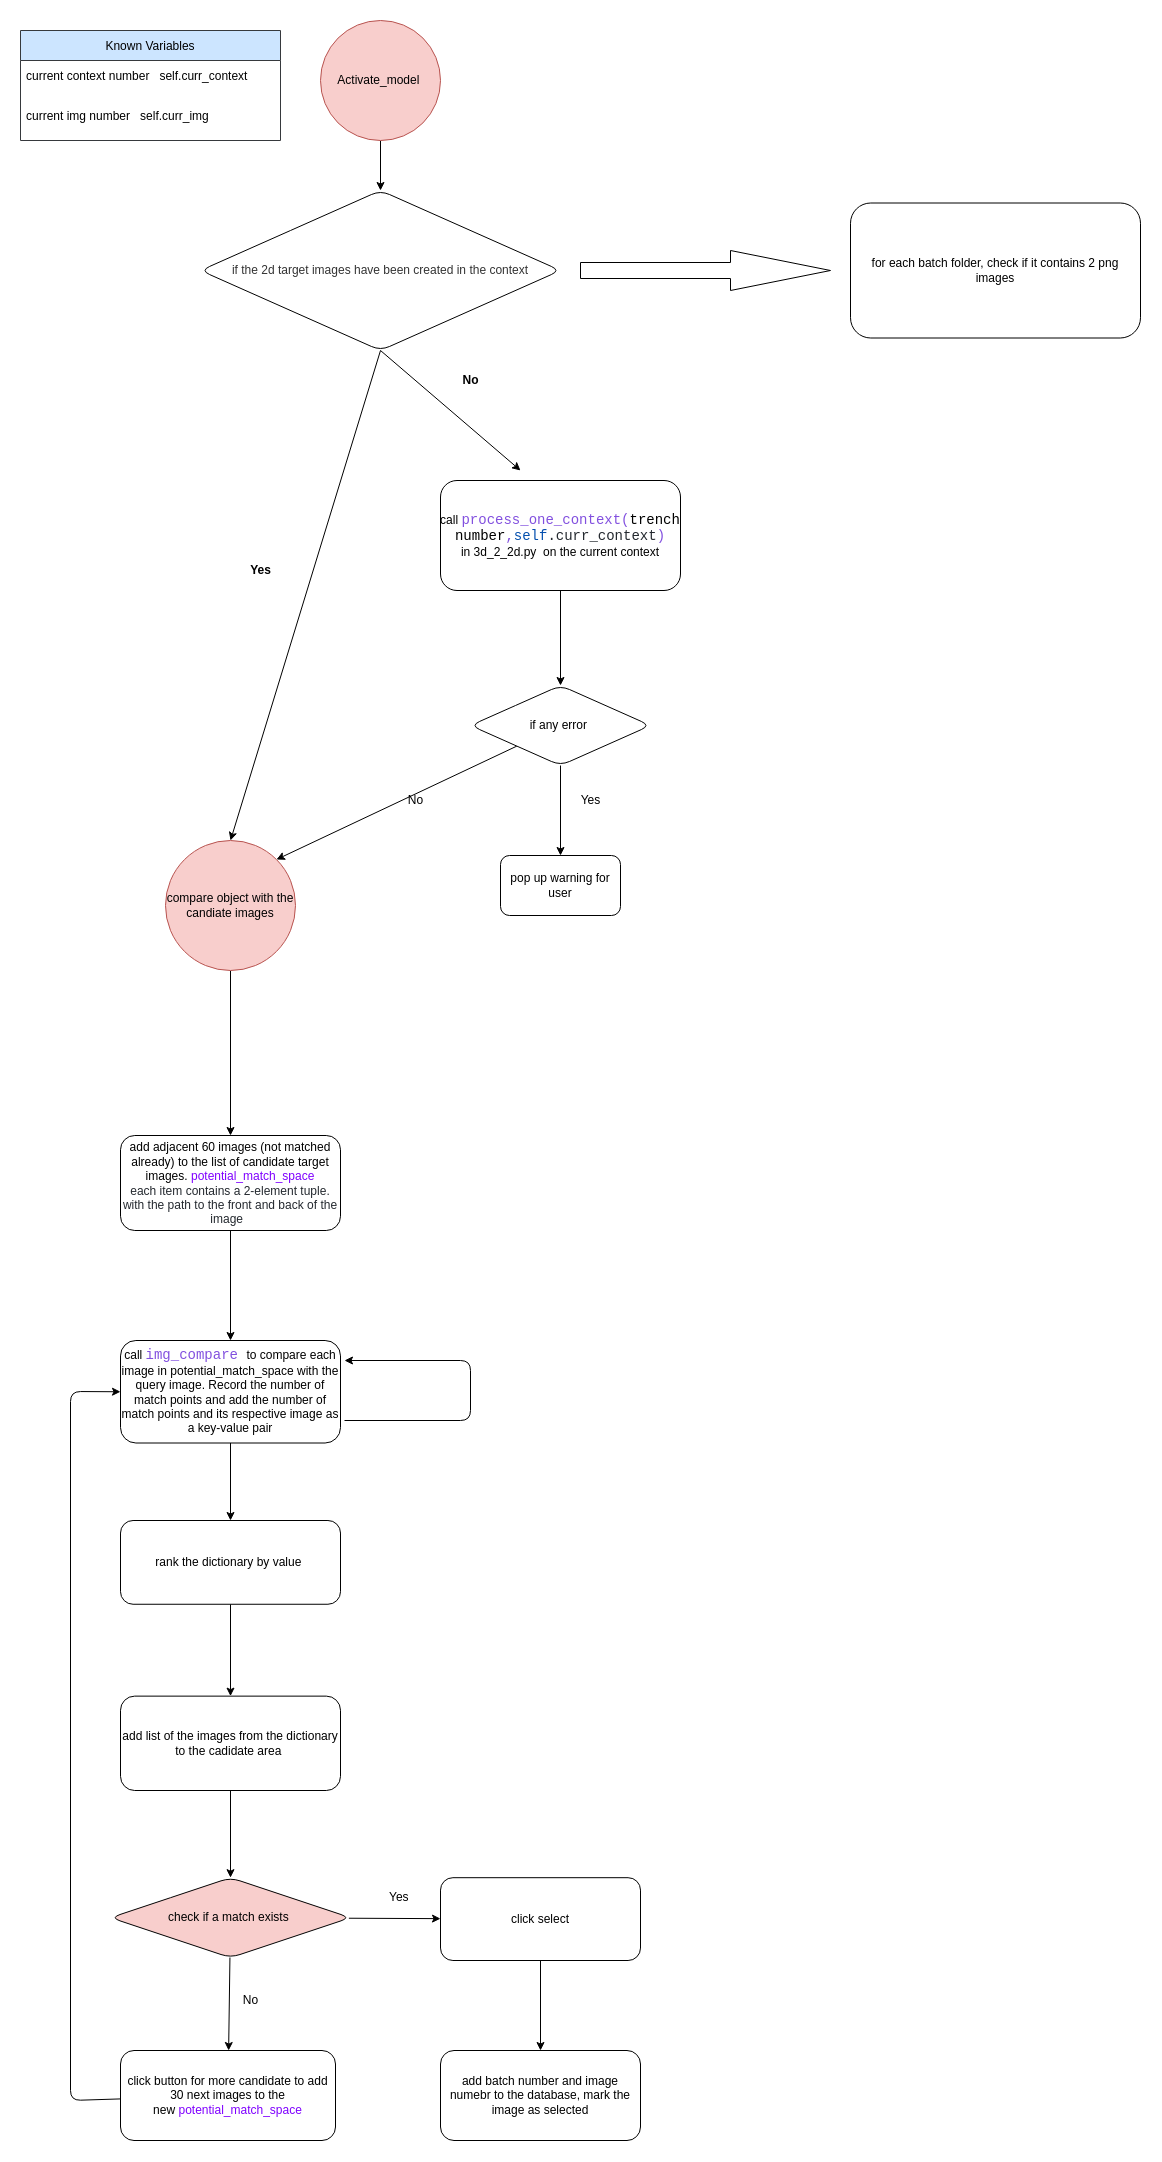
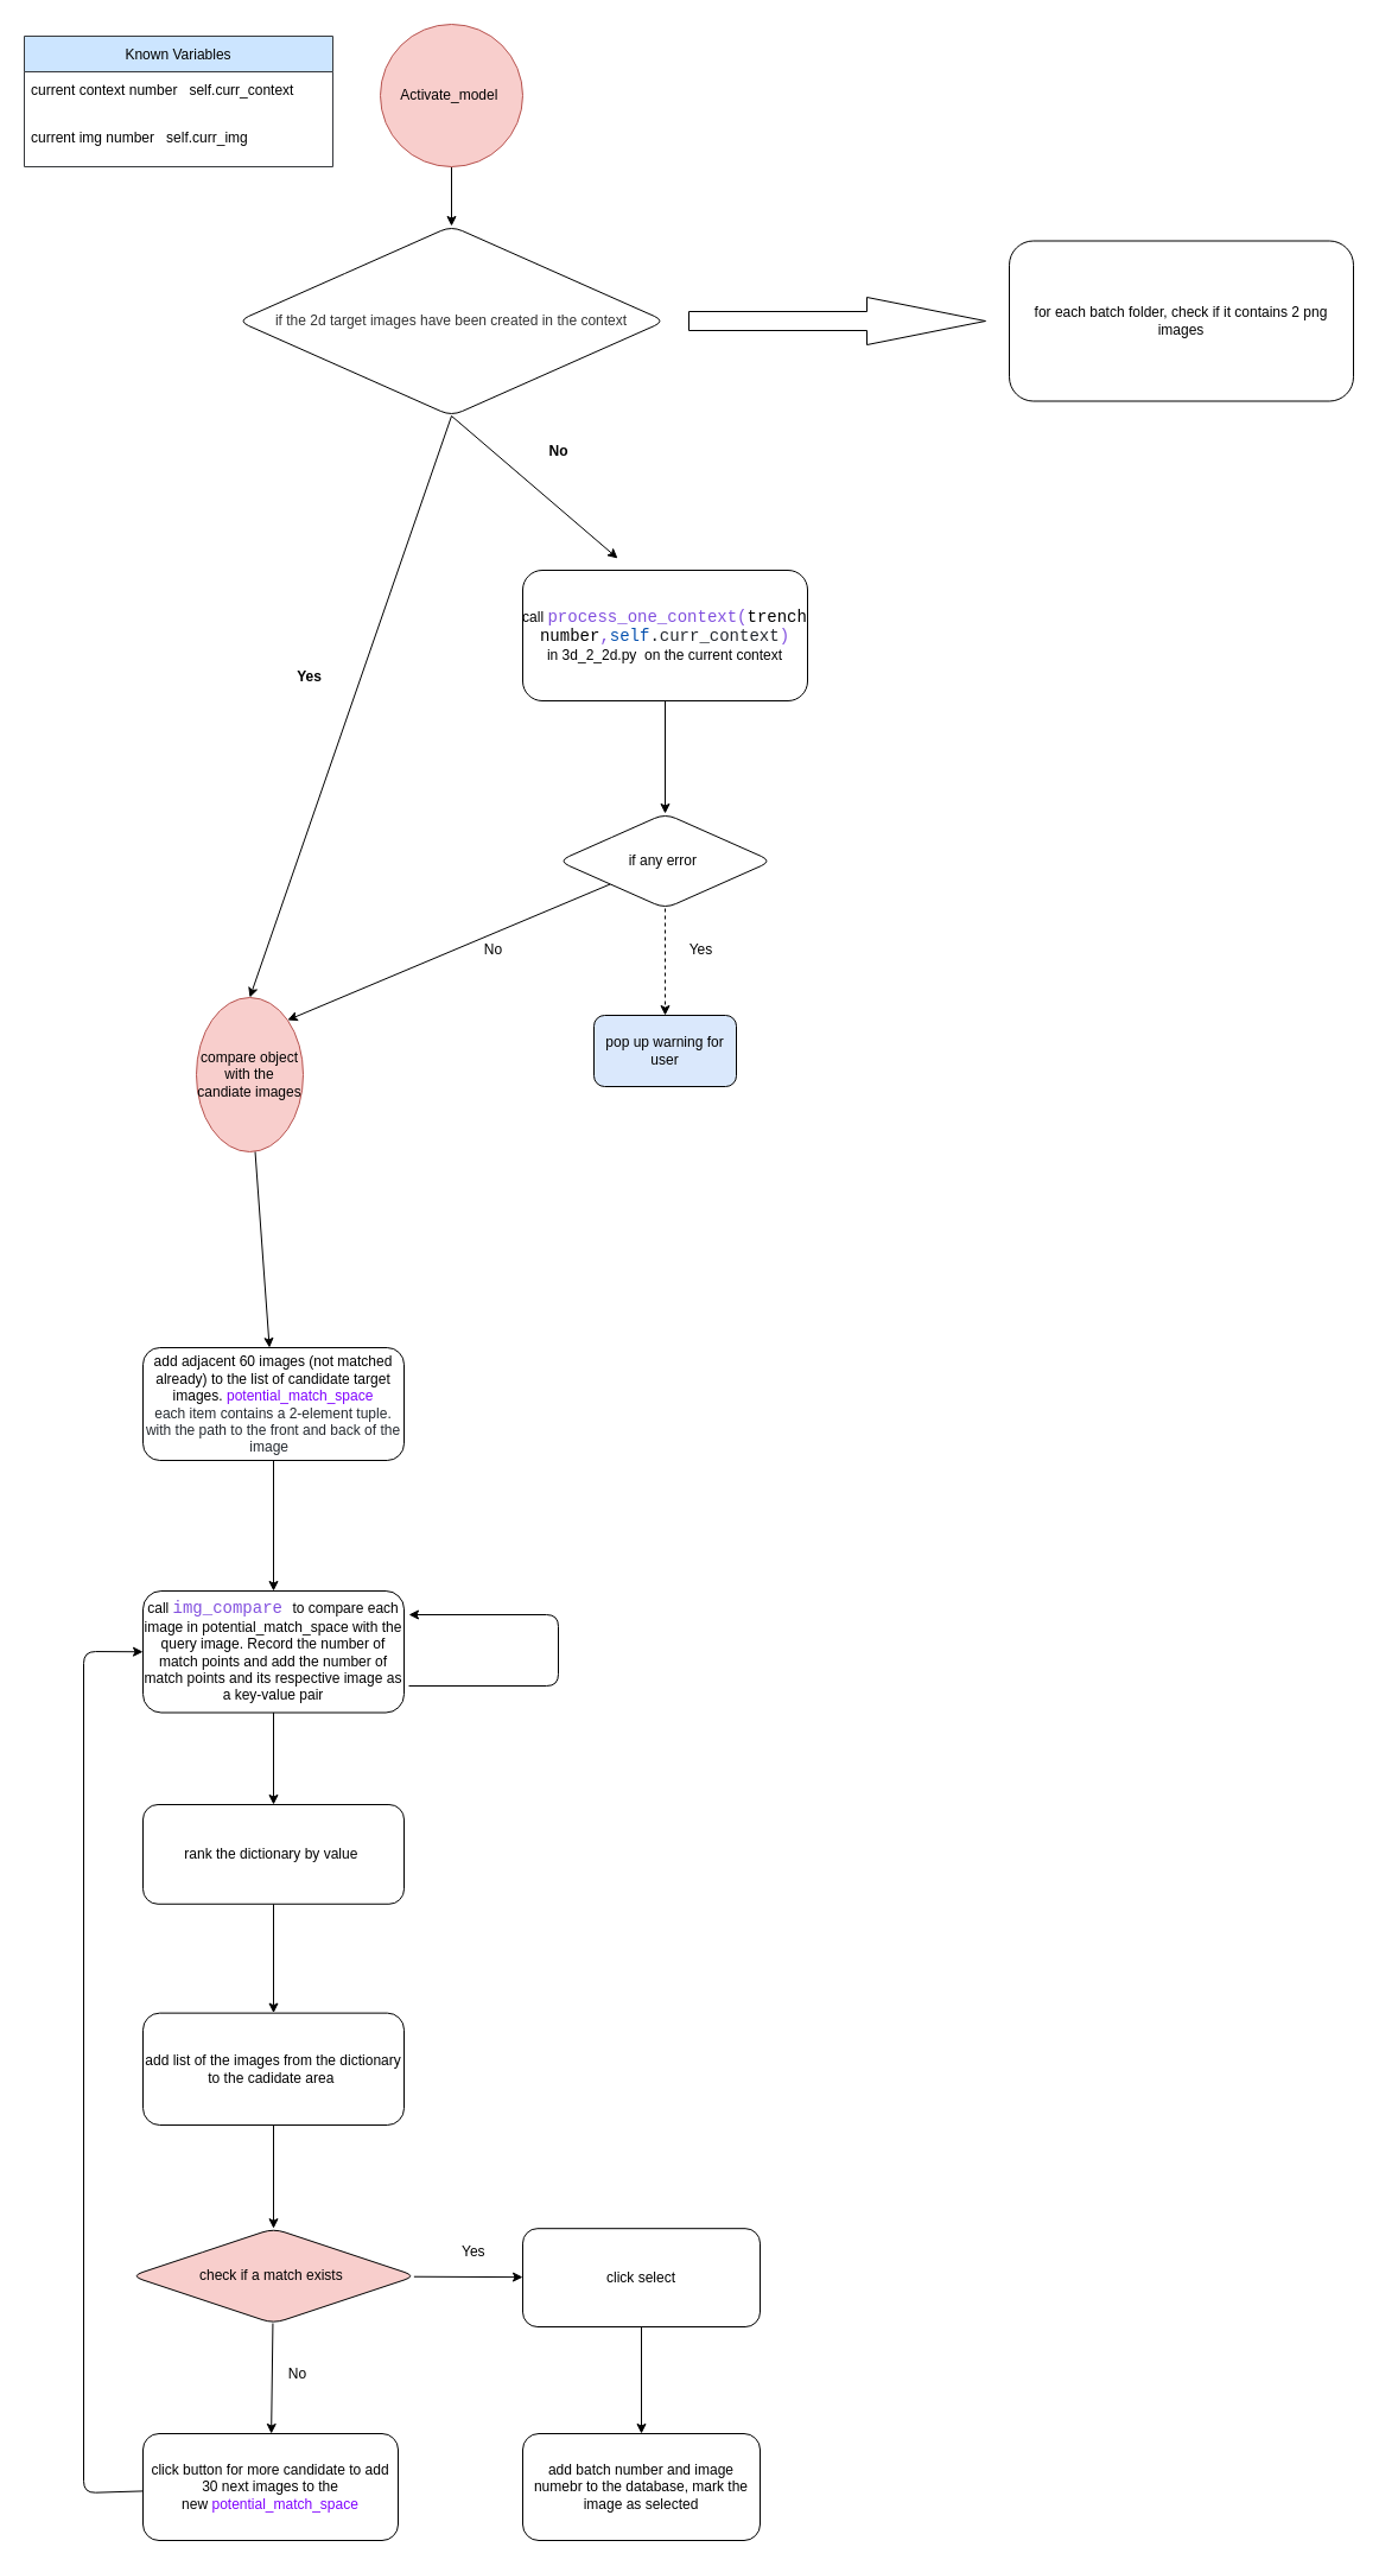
- <mxCell id="12" value="" style="edgeStyle=none;html=1;fontColor=#7F00FF;" edge="1" parent="1" source="14" target="15"><mxGeometry relative="1" as="geometry" /></mxCell>
+ <mxCell id="12" value="" style="edgeStyle=none;html=1;fontColor=#7F00FF;dashed=1;" edge="1" parent="1" source="14" target="15"><mxGeometry relative="1" as="geometry" /></mxCell>
- <mxCell id="15" value="pop up warning for user" style="whiteSpace=wrap;html=1;rounded=1;" vertex="1" parent="1"><mxGeometry x="500" y="855" width="120" height="60" as="geometry" /></mxCell>
+ <mxCell id="15" value="pop up warning for user" style="whiteSpace=wrap;html=1;rounded=1;fillColor=#dae8fc;" vertex="1" parent="1"><mxGeometry x="500" y="855" width="120" height="60" as="geometry" /></mxCell>
- <mxCell id="23" value="compare object with the candiate images" style="ellipse;whiteSpace=wrap;html=1;fillColor=#f8cecc;strokeColor=#b85450;" vertex="1" parent="1"><mxGeometry x="165" y="840" width="130" height="130" as="geometry" /></mxCell>
+ <mxCell id="23" value="compare object with the candiate images" style="ellipse;whiteSpace=wrap;html=1;fillColor=#f8cecc;strokeColor=#b85450;" vertex="1" parent="1"><mxGeometry x="165" y="840" width="90" height="130" as="geometry" /></mxCell>
